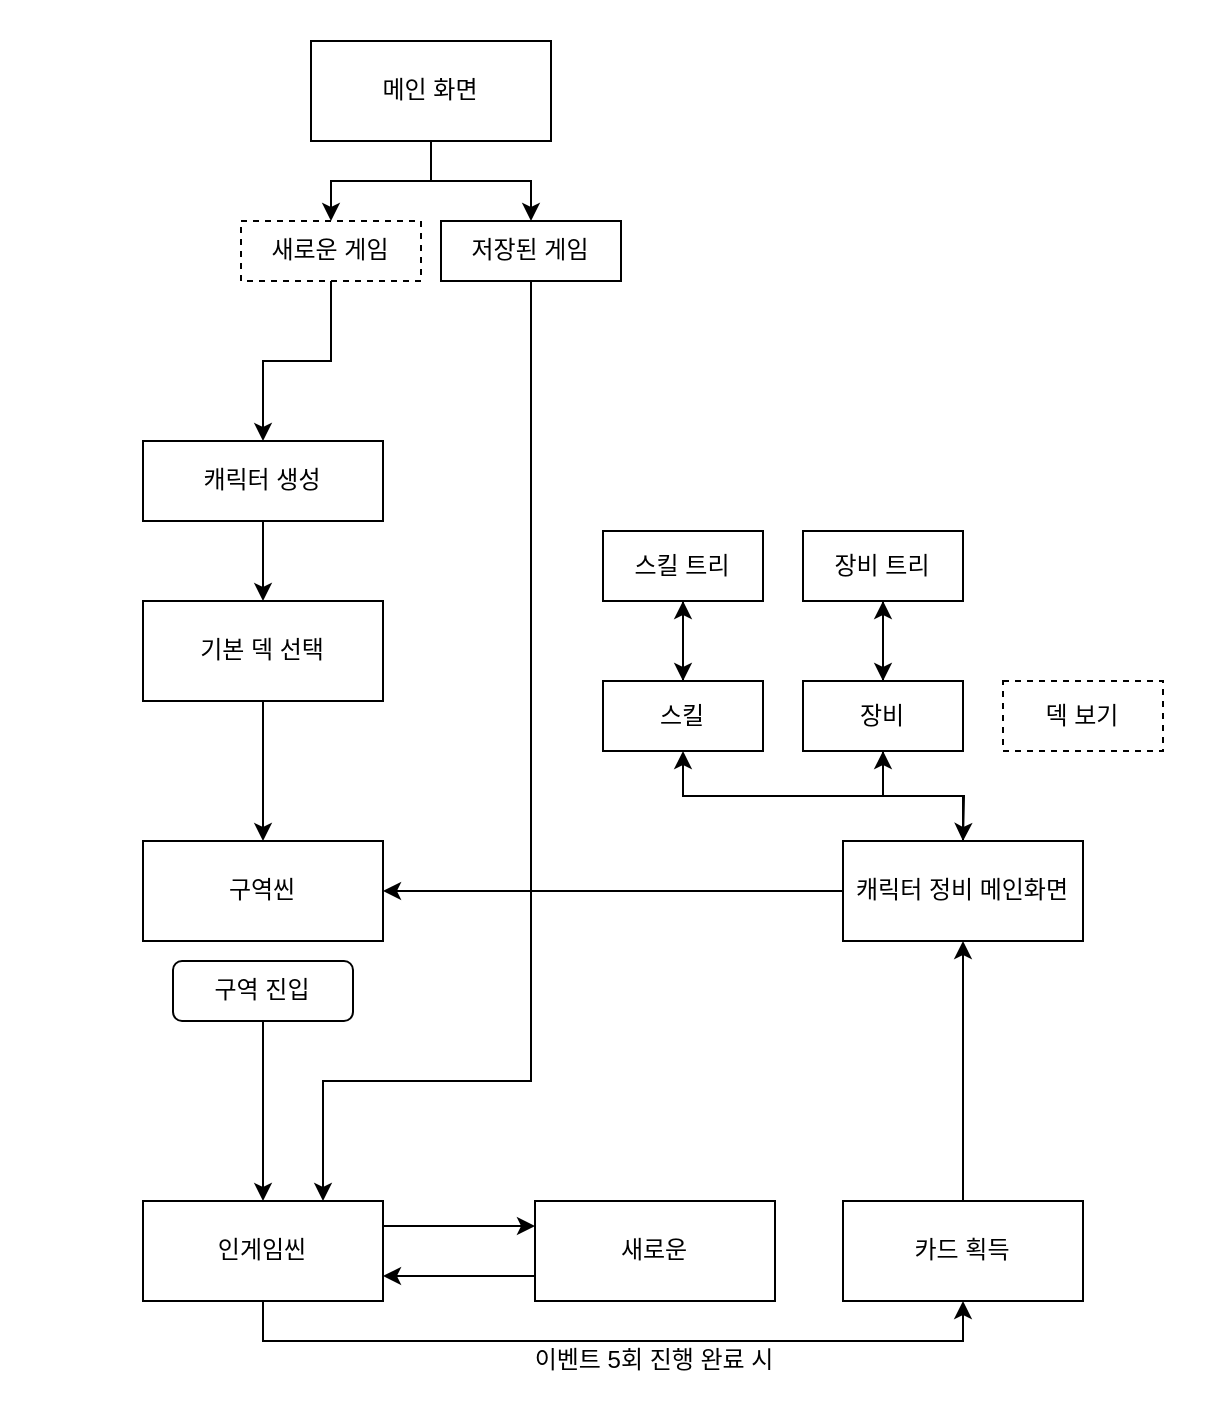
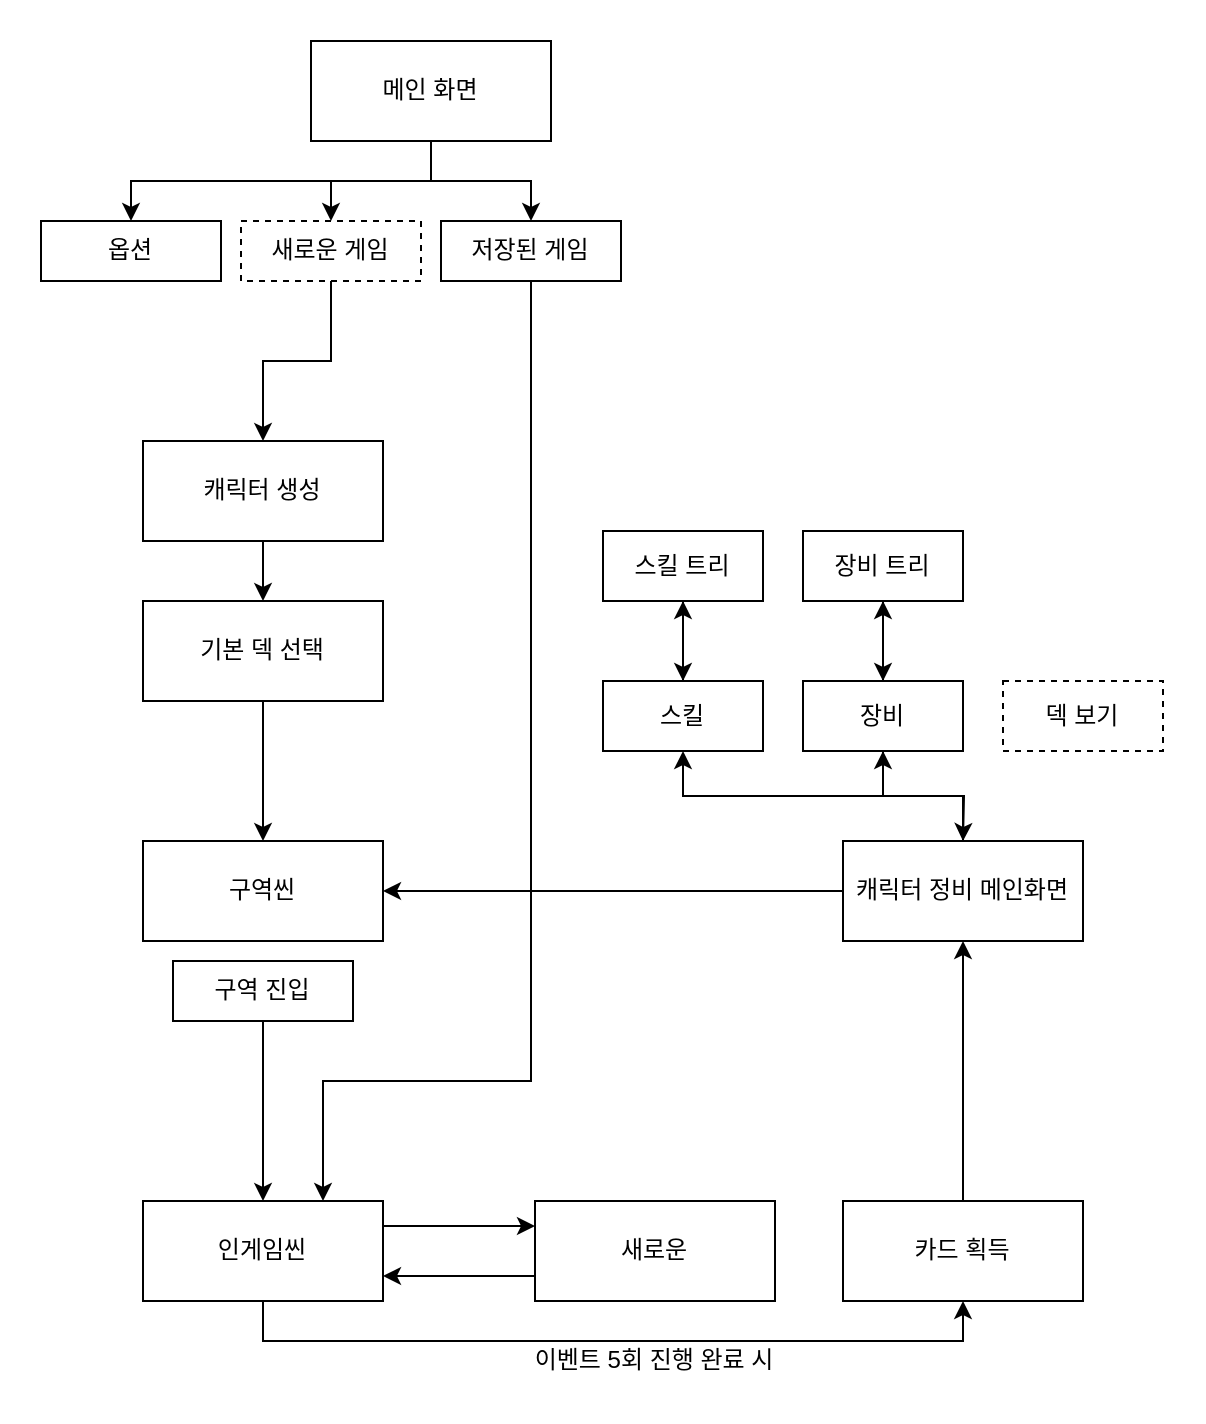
+ <mxCell id="4" style="edgeStyle=orthogonalEdgeStyle;rounded=0;orthogonalLoop=1;jettySize=auto;html=1;exitX=0.5;exitY=1;exitDx=0;exitDy=0;" parent="1" source="5" target="10" edge="1"><mxGeometry relative="1" as="geometry" /></mxCell>
+ <mxCell id="10" value="옵션" style="rounded=0;whiteSpace=wrap;html=1;" parent="1" vertex="1"><mxGeometry x="20" y="110" width="90" height="30" as="geometry" /></mxCell>
- <mxCell id="20" value="캐릭터 생성" style="rounded=0;whiteSpace=wrap;html=1;" vertex="1" parent="1"><mxGeometry x="71" y="220" width="120" height="40" as="geometry" /></mxCell>
+ <mxCell id="20" value="캐릭터 생성" style="rounded=0;whiteSpace=wrap;html=1;" vertex="1" parent="1"><mxGeometry x="71" y="220" width="120" height="50" as="geometry" /></mxCell>
- <mxCell id="13" value="구역 진입" style="whiteSpace=wrap;html=1;rounded=1;" parent="1" vertex="1"><mxGeometry x="86" y="480" width="90" height="30" as="geometry" /></mxCell>
+ <mxCell id="13" value="구역 진입" style="rounded=0;whiteSpace=wrap;html=1;" parent="1" vertex="1"><mxGeometry x="86" y="480" width="90" height="30" as="geometry" /></mxCell>
